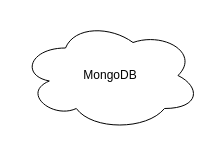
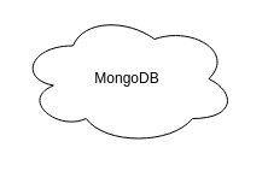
- <mxCell id="2" value="MongoDB" style="ellipse;shape=cloud;whiteSpace=wrap;html=1;" vertex="1" parent="1"><mxGeometry x="20" y="20" width="180" height="110" as="geometry" /></mxCell>
+ <mxCell id="2" value="MongoDB" style="ellipse;shape=cloud;whiteSpace=wrap;html=1;" vertex="1" parent="1"><mxGeometry x="15" y="10" width="180" height="110" as="geometry" /></mxCell>
